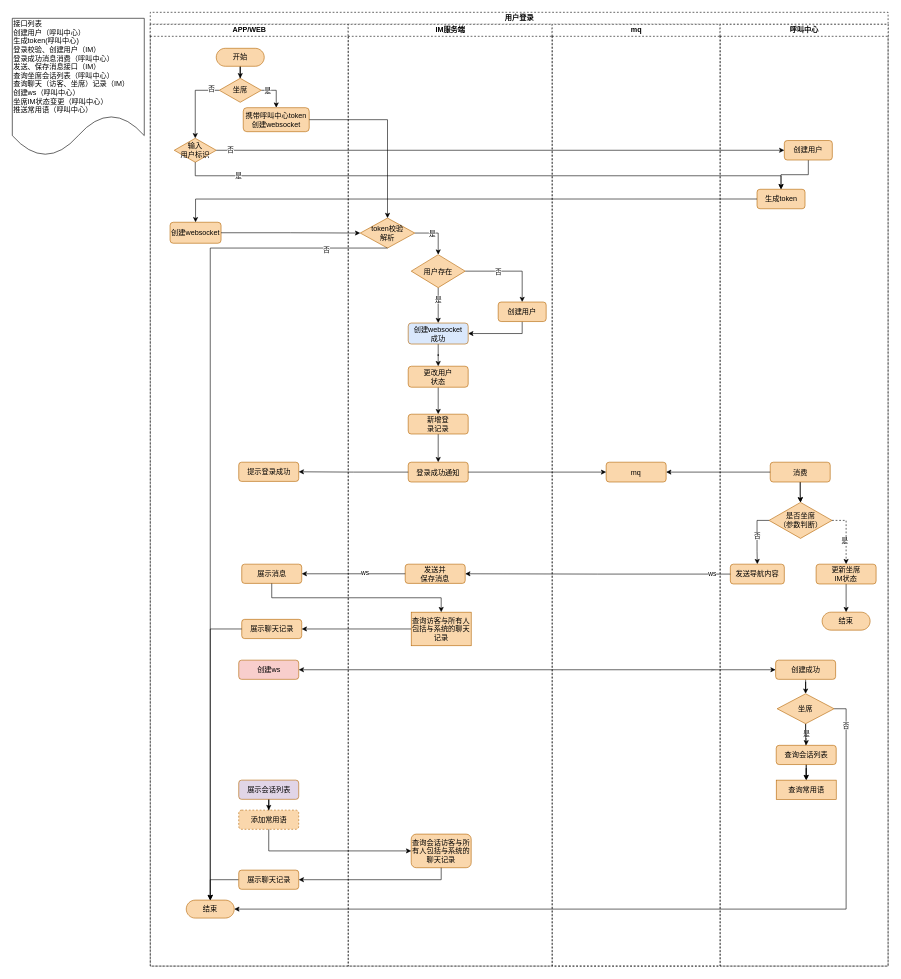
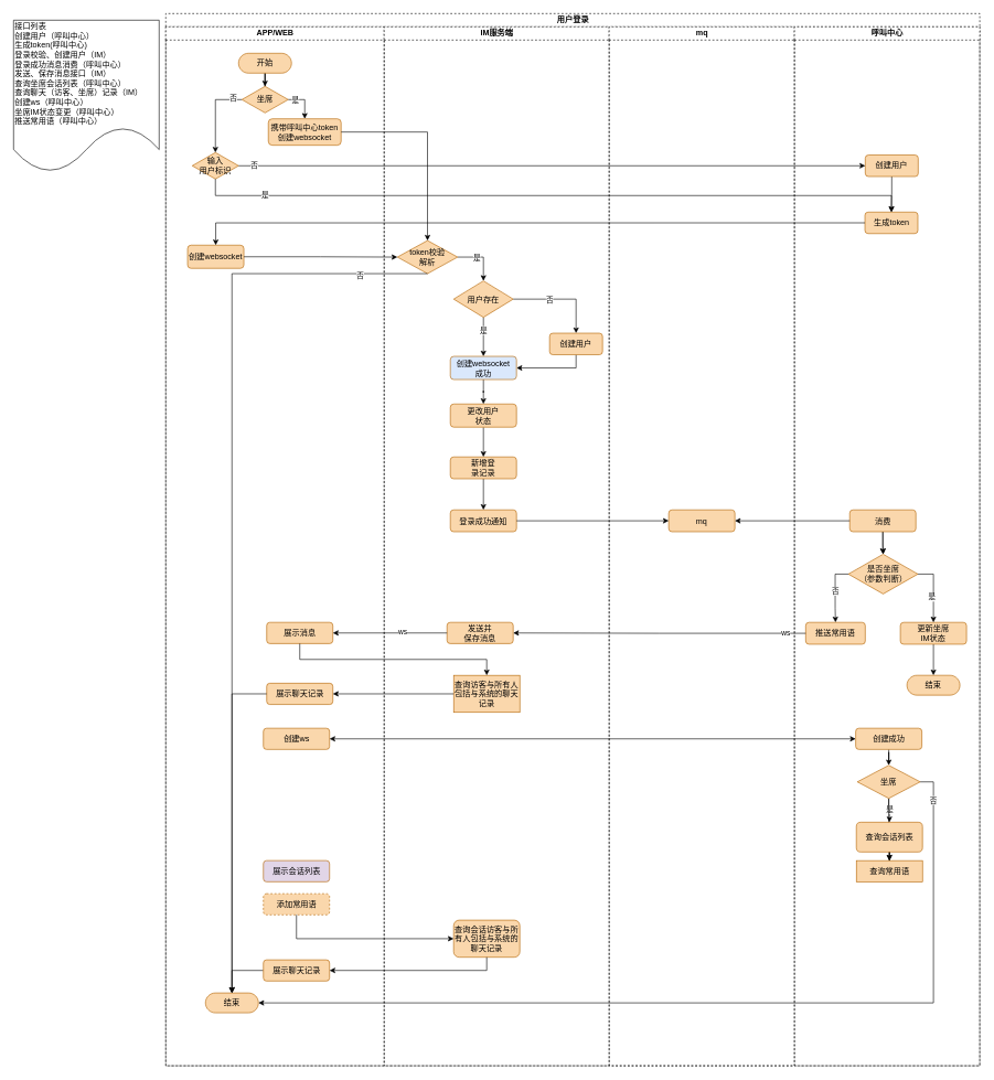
- <mxCell id="72" value="生成token" style="rounded=1;whiteSpace=wrap;html=1;fillColor=#fad7ac;strokeColor=#b46504;" parent="48" vertex="1"><mxGeometry x="61.5" y="275" width="80" height="32.5" as="geometry" /></mxCell>
+ <mxCell id="72" value="生成token" style="rounded=1;whiteSpace=wrap;html=1;fillColor=#fad7ac;strokeColor=#b46504;" parent="48" vertex="1"><mxGeometry x="106.5" y="280" width="80" height="32.5" as="geometry" /></mxCell>
- <mxCell id="7" value="提示登录成功" style="rounded=1;whiteSpace=wrap;html=1;fillColor=#fad7ac;strokeColor=#b46504;" parent="3" vertex="1"><mxGeometry x="147.5" y="730" width="100" height="32" as="geometry" /></mxCell>
- <mxCell id="77" style="edgeStyle=orthogonalEdgeStyle;rounded=0;orthogonalLoop=1;jettySize=auto;html=1;exitX=0;exitY=0.5;exitDx=0;exitDy=0;" parent="2" source="43" target="7" edge="1"><mxGeometry relative="1" as="geometry" /></mxCell>
- <mxCell id="51" style="edgeStyle=orthogonalEdgeStyle;rounded=0;orthogonalLoop=1;jettySize=auto;html=1;exitX=1;exitY=0.5;exitDx=0;exitDy=0;dashed=1;" parent="48" source="55" target="50" edge="1"><mxGeometry relative="1" as="geometry" /></mxCell>
+ <mxCell id="51" style="edgeStyle=orthogonalEdgeStyle;rounded=0;orthogonalLoop=1;jettySize=auto;html=1;exitX=1;exitY=0.5;exitDx=0;exitDy=0;" parent="48" source="55" target="50" edge="1"><mxGeometry relative="1" as="geometry" /></mxCell>
- <mxCell id="59" value="发送导航内容" style="rounded=1;whiteSpace=wrap;html=1;fillColor=#fad7ac;strokeColor=#b46504;" parent="48" vertex="1"><mxGeometry x="17" y="900" width="90" height="33" as="geometry" /></mxCell>
+ <mxCell id="59" value="推送常用语" style="rounded=1;whiteSpace=wrap;html=1;fillColor=#fad7ac;strokeColor=#b46504;" parent="48" vertex="1"><mxGeometry x="17" y="900" width="90" height="33" as="geometry" /></mxCell>
- <mxCell id="8" value="创建ws" style="rounded=1;whiteSpace=wrap;html=1;fillColor=#f8cecc;strokeColor=#b46504;" parent="3" vertex="1"><mxGeometry x="147.5" y="1060" width="100" height="32" as="geometry" /></mxCell>
+ <mxCell id="8" value="创建ws" style="rounded=1;whiteSpace=wrap;html=1;fillColor=#fad7ac;strokeColor=#b46504;" parent="3" vertex="1"><mxGeometry x="147.5" y="1060" width="100" height="32" as="geometry" /></mxCell>
- <mxCell id="68" value="查询会话列表" style="rounded=1;whiteSpace=wrap;html=1;fillColor=#fad7ac;strokeColor=#b46504;" parent="48" vertex="1"><mxGeometry x="93.5" y="1202" width="100" height="32" as="geometry" /></mxCell>
+ <mxCell id="68" value="查询会话列表" style="rounded=1;whiteSpace=wrap;html=1;fillColor=#fad7ac;strokeColor=#b46504;" parent="48" vertex="1"><mxGeometry x="93.5" y="1202" width="100" height="45" as="geometry" /></mxCell>
- <mxCell id="11" style="edgeStyle=orthogonalEdgeStyle;rounded=0;orthogonalLoop=1;jettySize=auto;html=1;exitX=0.5;exitY=1;exitDx=0;exitDy=0;" parent="3" source="12" target="20" edge="1"><mxGeometry relative="1" as="geometry" /></mxCell>
